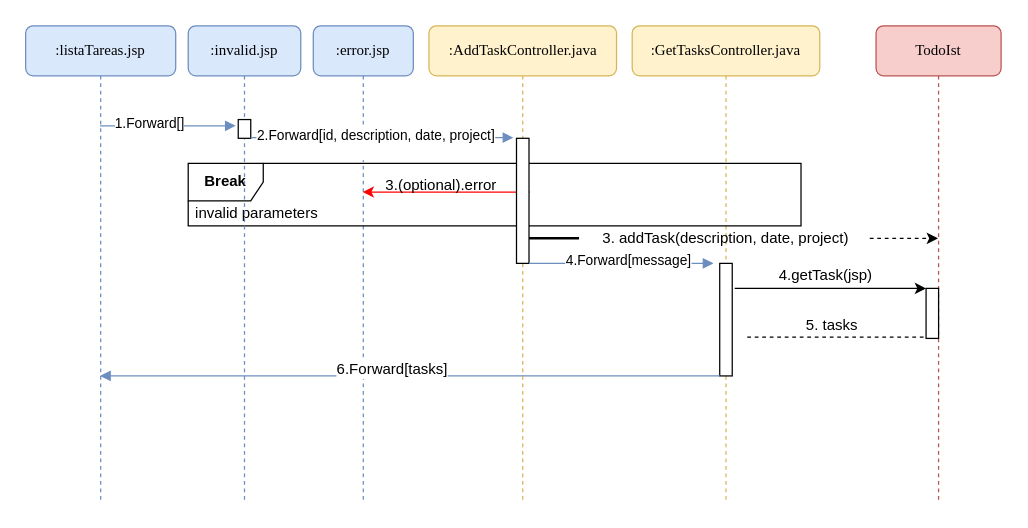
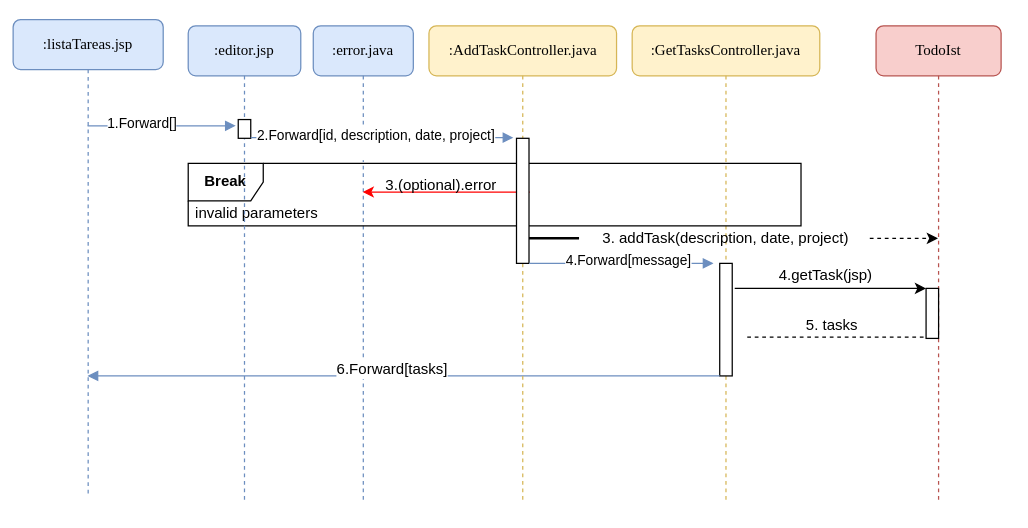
- <mxCell id="18" value=":invalid.jsp" style="shape=umlLifeline;perimeter=lifelinePerimeter;whiteSpace=wrap;html=1;container=1;collapsible=0;recursiveResize=0;outlineConnect=0;rounded=1;shadow=0;comic=0;labelBackgroundColor=none;strokeColor=#6c8ebf;strokeWidth=1;fillColor=#dae8fc;fontFamily=Verdana;fontSize=12;align=center;" vertex="1" parent="1"><mxGeometry x="150" y="20" width="90" height="380" as="geometry" /></mxCell>
+ <mxCell id="18" value=":editor.jsp" style="shape=umlLifeline;perimeter=lifelinePerimeter;whiteSpace=wrap;html=1;container=1;collapsible=0;recursiveResize=0;outlineConnect=0;rounded=1;shadow=0;comic=0;labelBackgroundColor=none;strokeColor=#6c8ebf;strokeWidth=1;fillColor=#dae8fc;fontFamily=Verdana;fontSize=12;align=center;" vertex="1" parent="1"><mxGeometry x="150" y="20" width="90" height="380" as="geometry" /></mxCell>
- <mxCell id="4" value=":error.jsp" style="shape=umlLifeline;perimeter=lifelinePerimeter;whiteSpace=wrap;html=1;container=1;collapsible=0;recursiveResize=0;outlineConnect=0;rounded=1;shadow=0;comic=0;labelBackgroundColor=none;strokeColor=#6c8ebf;strokeWidth=1;fillColor=#dae8fc;fontFamily=Verdana;fontSize=12;align=center;" vertex="1" parent="1"><mxGeometry x="250" y="20" width="80" height="380" as="geometry" /></mxCell>
+ <mxCell id="4" value=":error.java" style="shape=umlLifeline;perimeter=lifelinePerimeter;whiteSpace=wrap;html=1;container=1;collapsible=0;recursiveResize=0;outlineConnect=0;rounded=1;shadow=0;comic=0;labelBackgroundColor=none;strokeColor=#6c8ebf;strokeWidth=1;fillColor=#dae8fc;fontFamily=Verdana;fontSize=12;align=center;" vertex="1" parent="1"><mxGeometry x="250" y="20" width="80" height="380" as="geometry" /></mxCell>
- <mxCell id="3" value=":listaTareas.jsp" style="shape=umlLifeline;perimeter=lifelinePerimeter;whiteSpace=wrap;html=1;container=1;collapsible=0;recursiveResize=0;outlineConnect=0;rounded=1;shadow=0;comic=0;labelBackgroundColor=none;strokeColor=#6c8ebf;strokeWidth=1;fillColor=#dae8fc;fontFamily=Verdana;fontSize=12;align=center;" vertex="1" parent="1"><mxGeometry x="20" y="20" width="120" height="380" as="geometry" /></mxCell>
+ <mxCell id="3" value=":listaTareas.jsp" style="shape=umlLifeline;perimeter=lifelinePerimeter;whiteSpace=wrap;html=1;container=1;collapsible=0;recursiveResize=0;outlineConnect=0;rounded=1;shadow=0;comic=0;labelBackgroundColor=none;strokeColor=#6c8ebf;strokeWidth=1;fillColor=#dae8fc;fontFamily=Verdana;fontSize=12;align=center;" vertex="1" parent="1"><mxGeometry x="10" y="15" width="120" height="380" as="geometry" /></mxCell>
